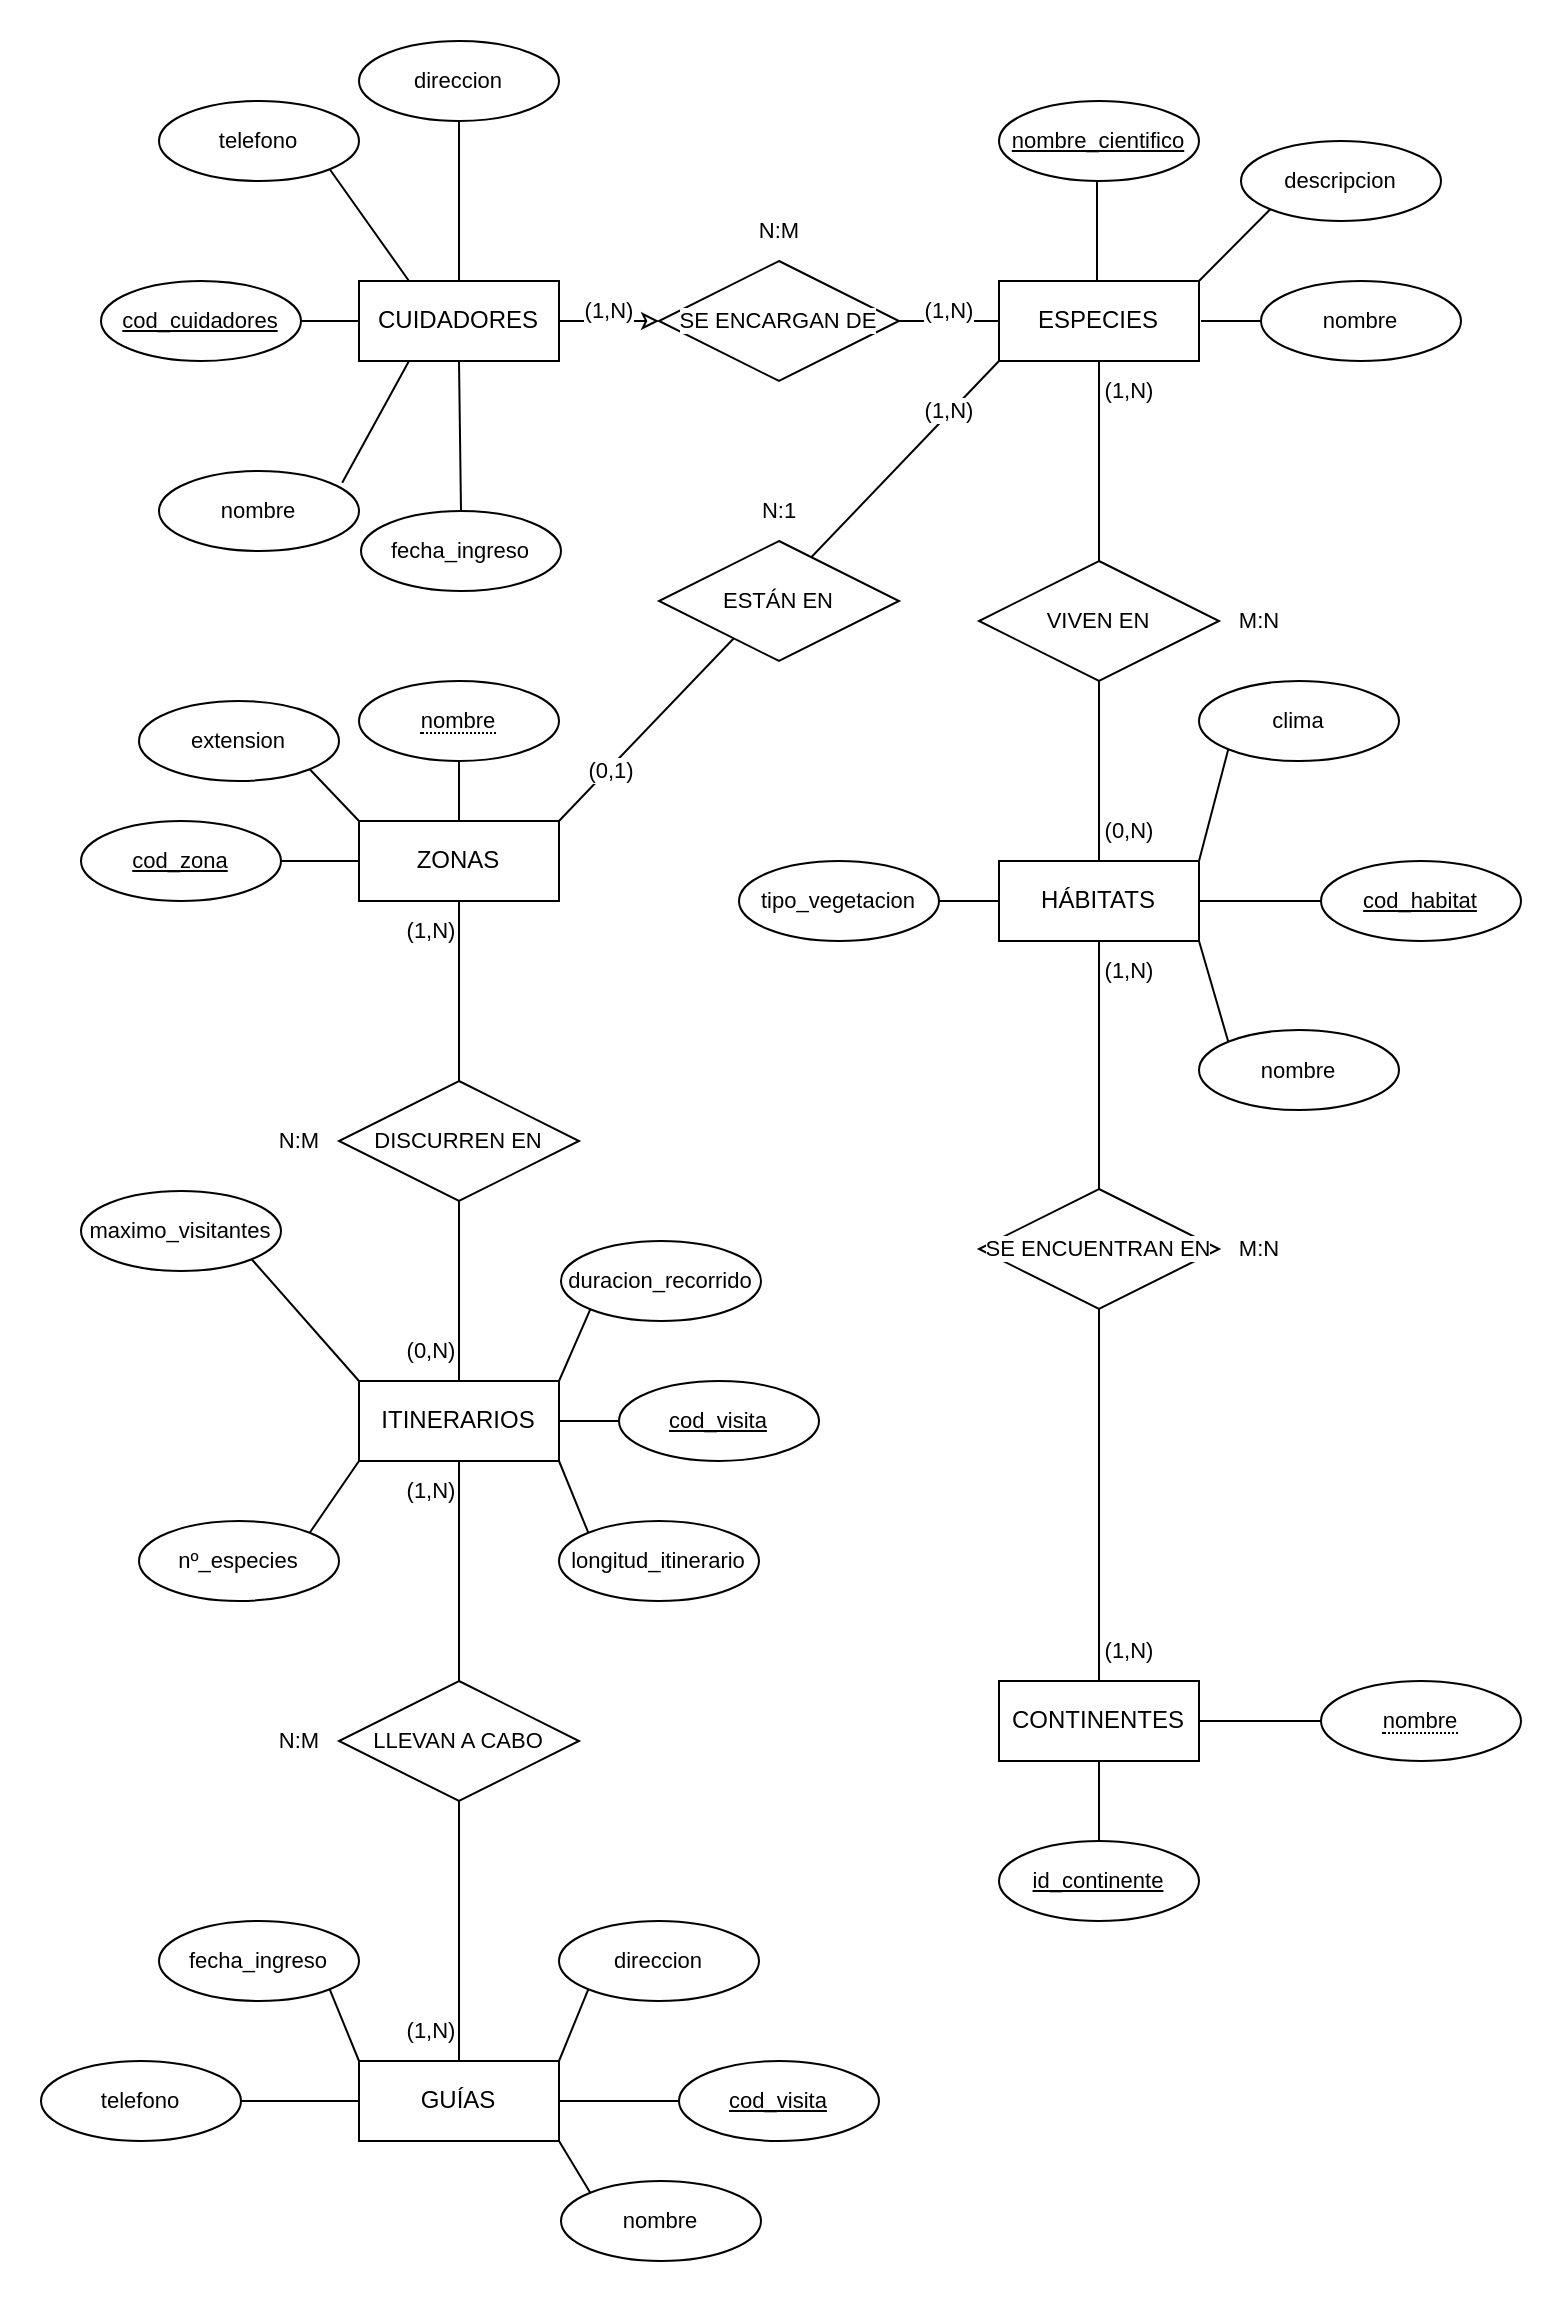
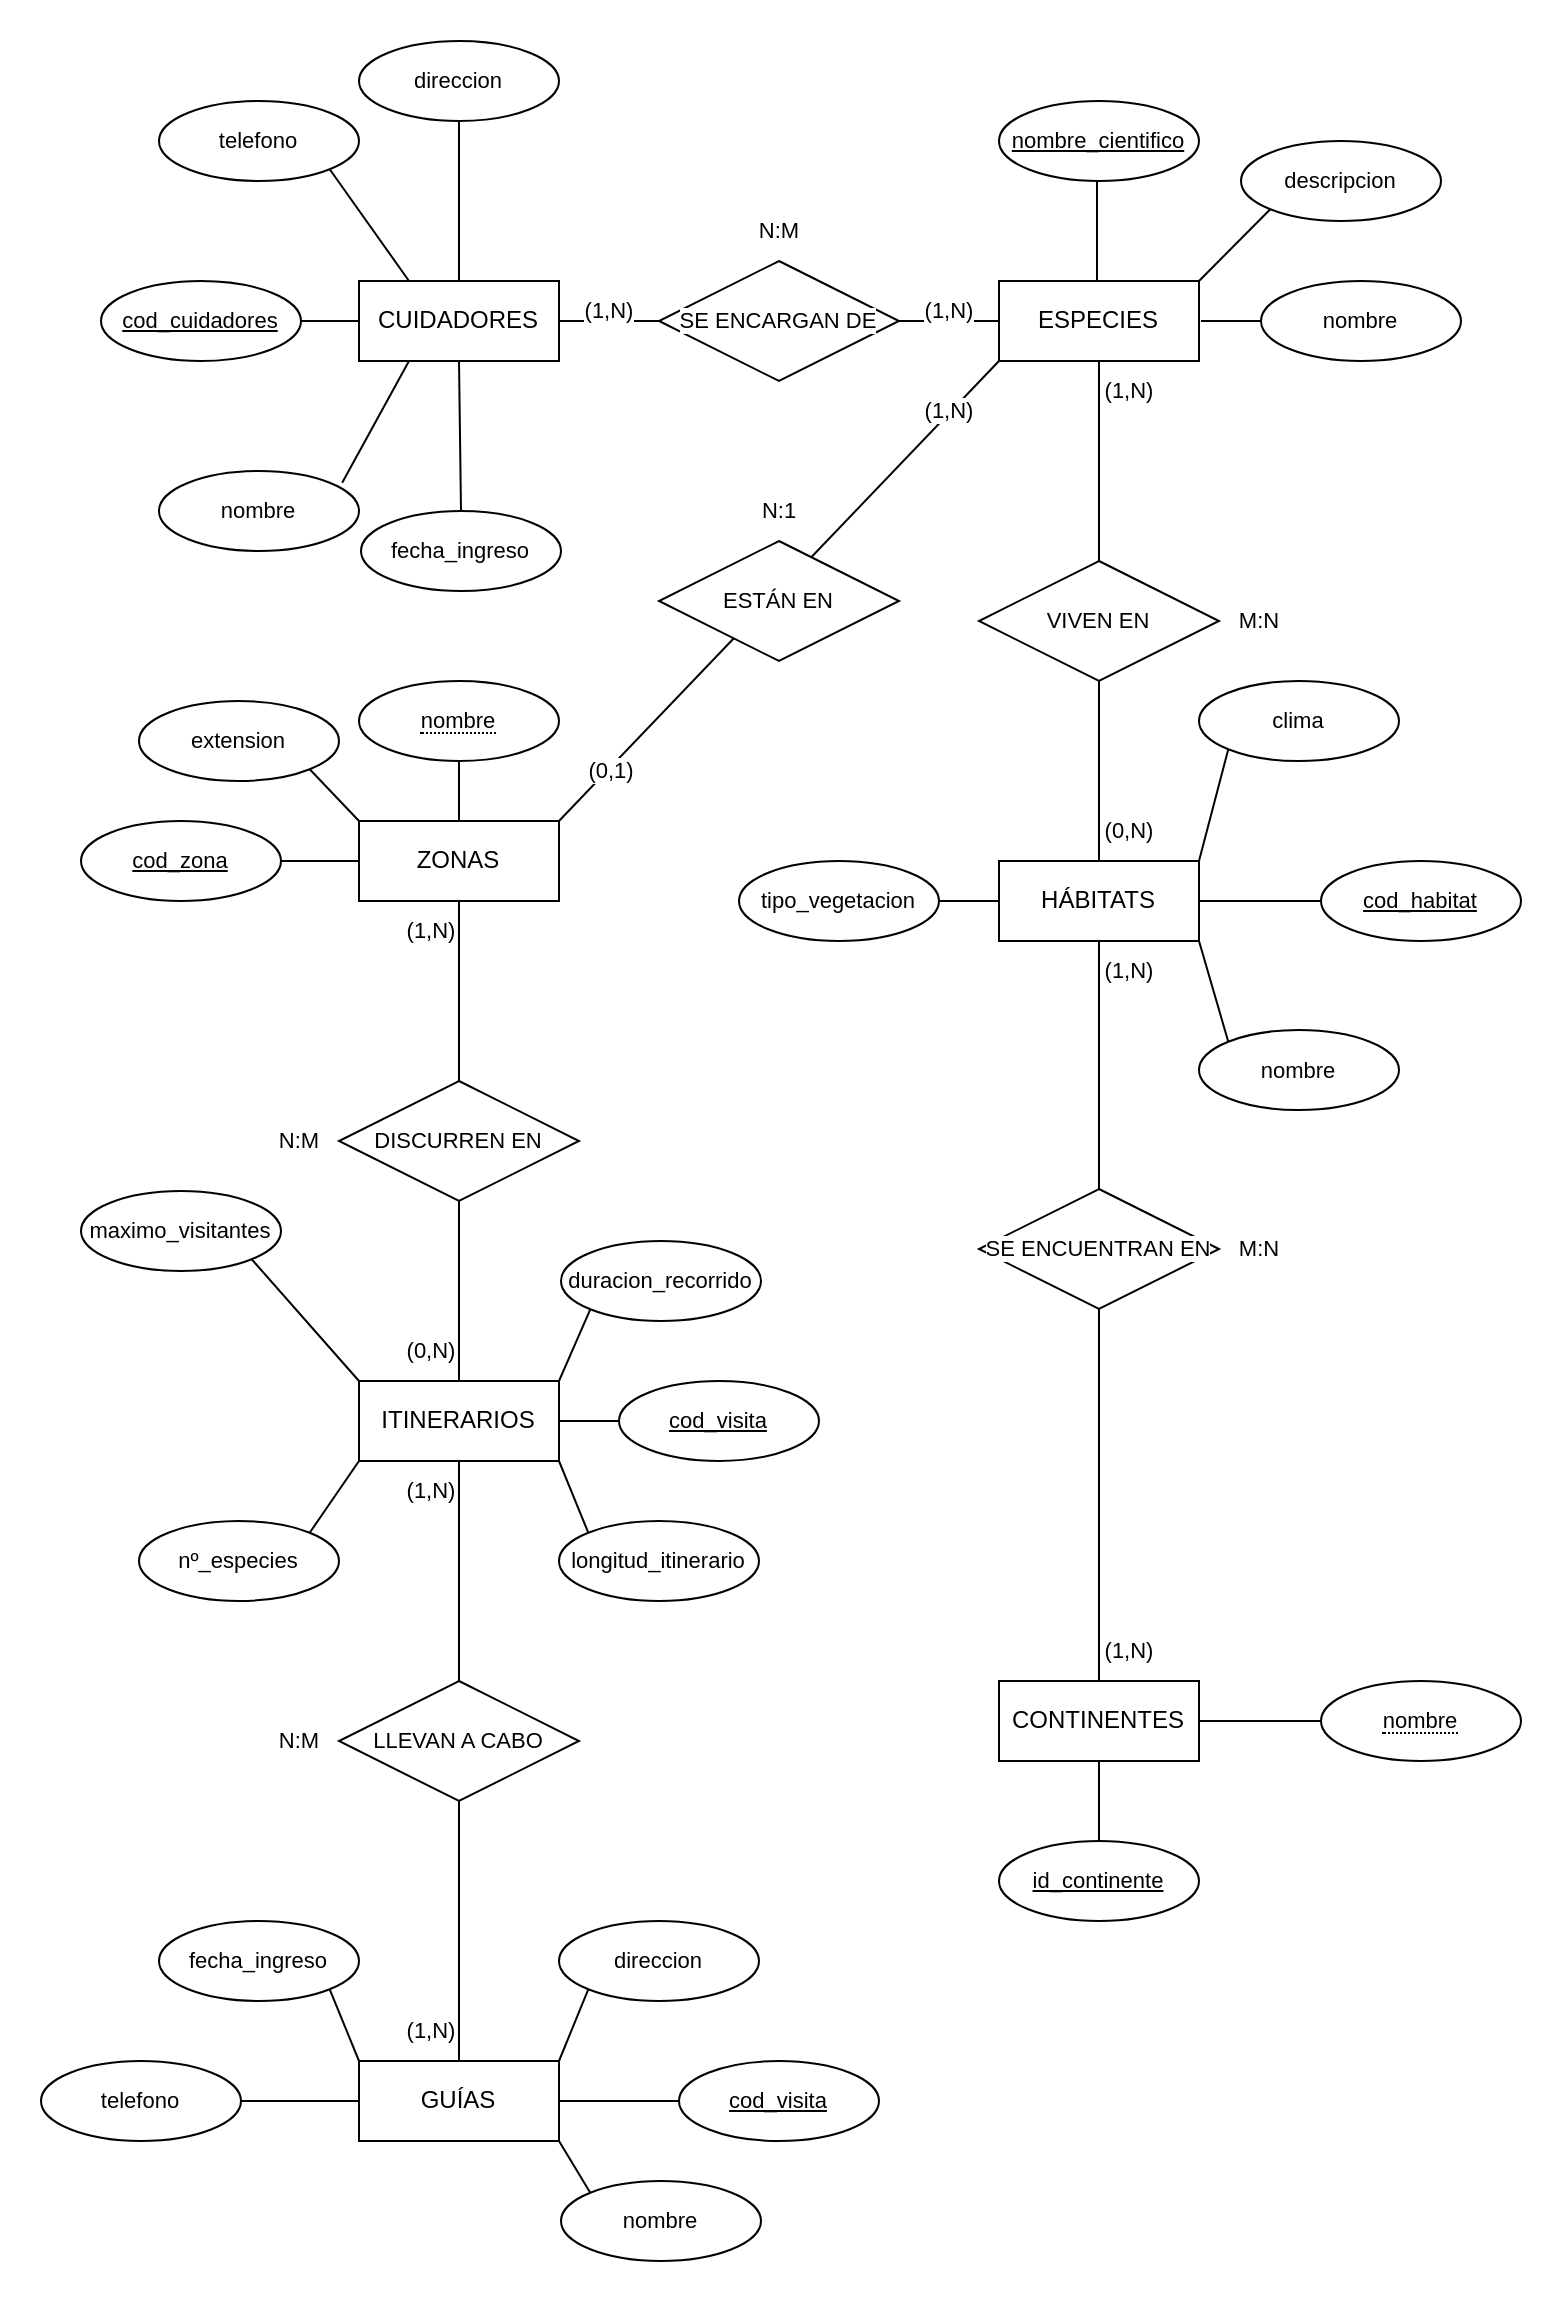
- <mxCell id="27" value="" style="rounded=0;orthogonalLoop=1;jettySize=auto;html=1;entryX=0;entryY=0.5;entryDx=0;entryDy=0;endArrow=classic;endFill=0;" edge="1" parent="1" source="9" target="28"><mxGeometry relative="1" as="geometry"><mxPoint x="279" y="160" as="sourcePoint" /><mxPoint x="499" y="160" as="targetPoint" /></mxGeometry></mxCell>
+ <mxCell id="27" value="" style="rounded=0;orthogonalLoop=1;jettySize=auto;html=1;entryX=0;entryY=0.5;entryDx=0;entryDy=0;endArrow=none;endFill=0;" edge="1" parent="1" source="9" target="28"><mxGeometry relative="1" as="geometry"><mxPoint x="279" y="160" as="sourcePoint" /><mxPoint x="499" y="160" as="targetPoint" /></mxGeometry></mxCell>
